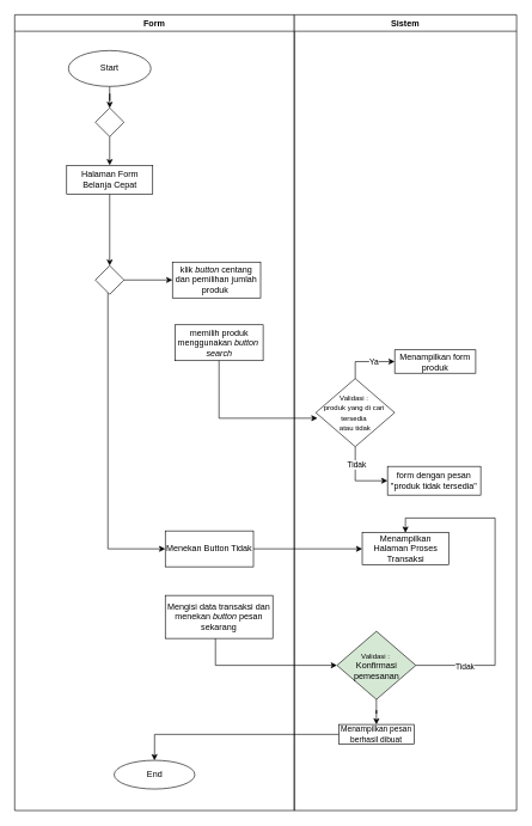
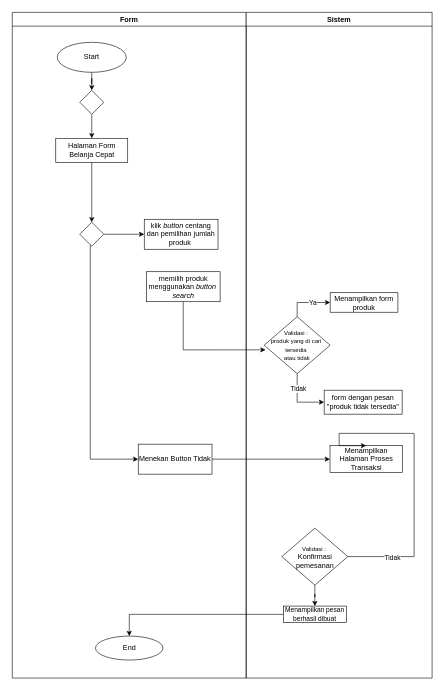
- <mxCell id="19" value="&lt;font style=&quot;font-size: 12px;&quot;&gt;Menampilkan Halaman Proses Transaksi&lt;/font&gt;" style="rounded=0;whiteSpace=wrap;html=1;" parent="16" vertex="1"><mxGeometry x="94.75" y="722.5" width="120.5" height="45" as="geometry" /></mxCell>
+ <mxCell id="19" value="&lt;font style=&quot;font-size: 12px;&quot;&gt;Menampilkan Halaman Proses Transaksi&lt;/font&gt;" style="rounded=0;whiteSpace=wrap;html=1;" parent="16" vertex="1"><mxGeometry x="139.75" y="722.5" width="120.5" height="45" as="geometry" /></mxCell>
- <mxCell id="15" value="&lt;span style=&quot;font-family: Calibri, sans-serif;&quot; lang=&quot;SV&quot;&gt;&lt;font style=&quot;font-size: 12px;&quot;&gt;Mengisi data transaksi dan menekan &lt;i style=&quot;&quot;&gt;button&lt;b&gt; &lt;/b&gt;&lt;/i&gt;pesan&lt;br&gt;sekarang&lt;/font&gt;&lt;/span&gt;" style="rounded=0;whiteSpace=wrap;html=1;" parent="2" vertex="1"><mxGeometry x="210" y="810" width="150" height="60" as="geometry" /></mxCell>
- <mxCell id="33" style="edgeStyle=orthogonalEdgeStyle;rounded=0;orthogonalLoop=1;jettySize=auto;html=1;entryX=0;entryY=0.5;entryDx=0;entryDy=0;" parent="1" source="15" target="23" edge="1"><mxGeometry relative="1" as="geometry"><Array as="points"><mxPoint x="300" y="928" /></Array></mxGeometry></mxCell>
- <mxCell id="23" value="&lt;font style=&quot;font-size: 10px;&quot;&gt;Validasi :&amp;nbsp;&lt;/font&gt;&lt;div&gt;Konfirmasi pemesanan&lt;/div&gt;" style="rhombus;whiteSpace=wrap;html=1;fillColor=#d5e8d4;" parent="16" vertex="1"><mxGeometry x="59.5" y="860" width="110" height="95" as="geometry" /></mxCell>
+ <mxCell id="23" value="&lt;font style=&quot;font-size: 10px;&quot;&gt;Validasi :&amp;nbsp;&lt;/font&gt;&lt;div&gt;Konfirmasi pemesanan&lt;/div&gt;" style="rhombus;whiteSpace=wrap;html=1;" parent="16" vertex="1"><mxGeometry x="59.5" y="860" width="110" height="95" as="geometry" /></mxCell>
